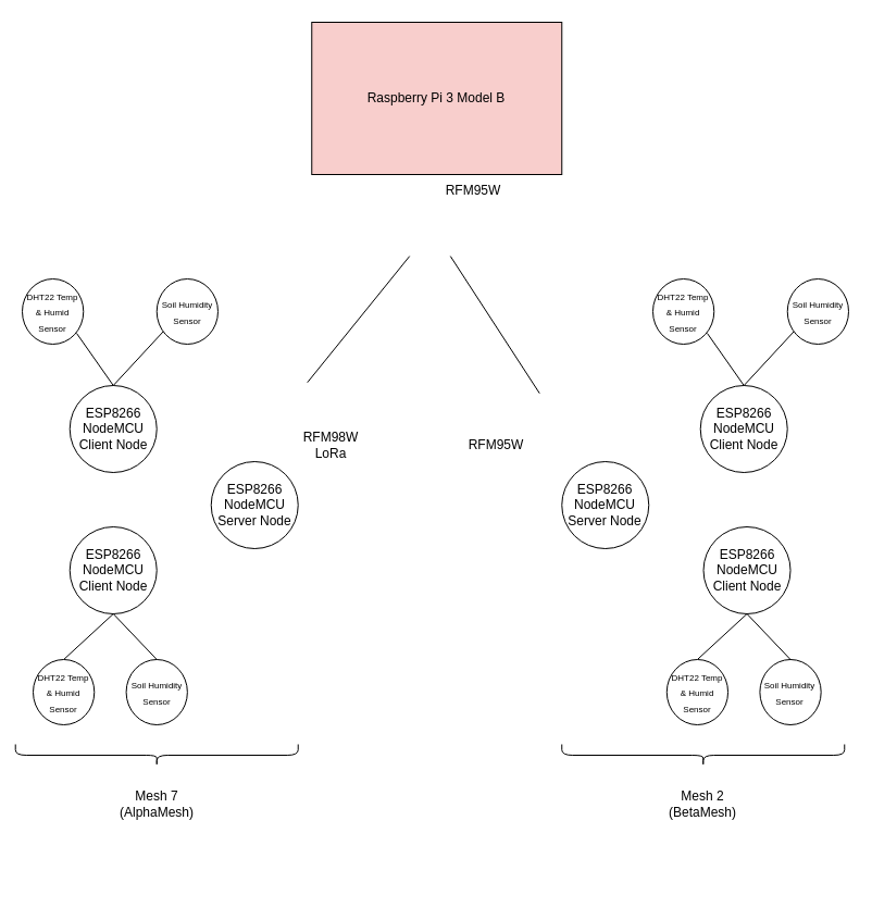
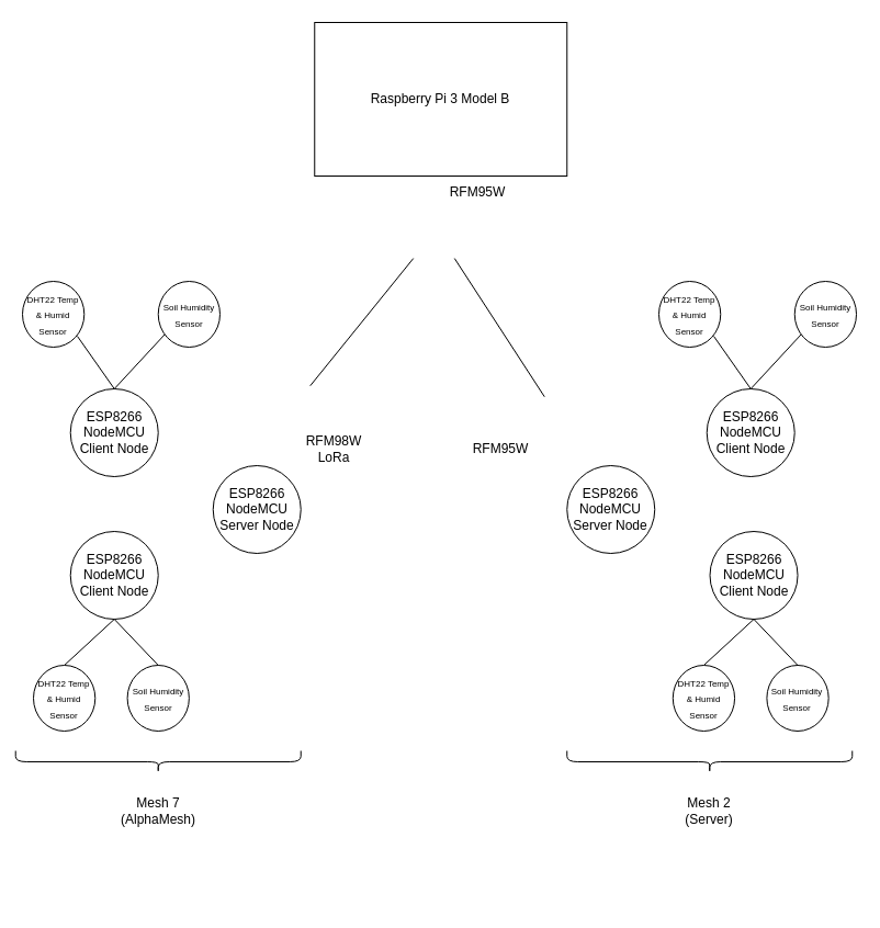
- <mxCell id="13" value="Raspberry Pi 3 Model B" style="rounded=0;whiteSpace=wrap;html=1;rotation=0;fillColor=#f8cecc;" vertex="1" parent="1"><mxGeometry x="286.26" y="20" width="230" height="140" as="geometry" /></mxCell>
+ <mxCell id="13" value="Raspberry Pi 3 Model B" style="rounded=0;whiteSpace=wrap;html=1;rotation=0;" vertex="1" parent="1"><mxGeometry x="286.26" y="20" width="230" height="140" as="geometry" /></mxCell>
- <mxCell id="8" value="Mesh 2 (BetaMesh)" style="text;html=1;strokeColor=none;fillColor=none;align=center;verticalAlign=middle;whiteSpace=wrap;rounded=0;" vertex="1" parent="1"><mxGeometry x="616.26" y="724" width="60" height="30" as="geometry" /></mxCell>
+ <mxCell id="8" value="Mesh 2 (Server)" style="text;html=1;strokeColor=none;fillColor=none;align=center;verticalAlign=middle;whiteSpace=wrap;rounded=0;" vertex="1" parent="1"><mxGeometry x="616.26" y="724" width="60" height="30" as="geometry" /></mxCell>
